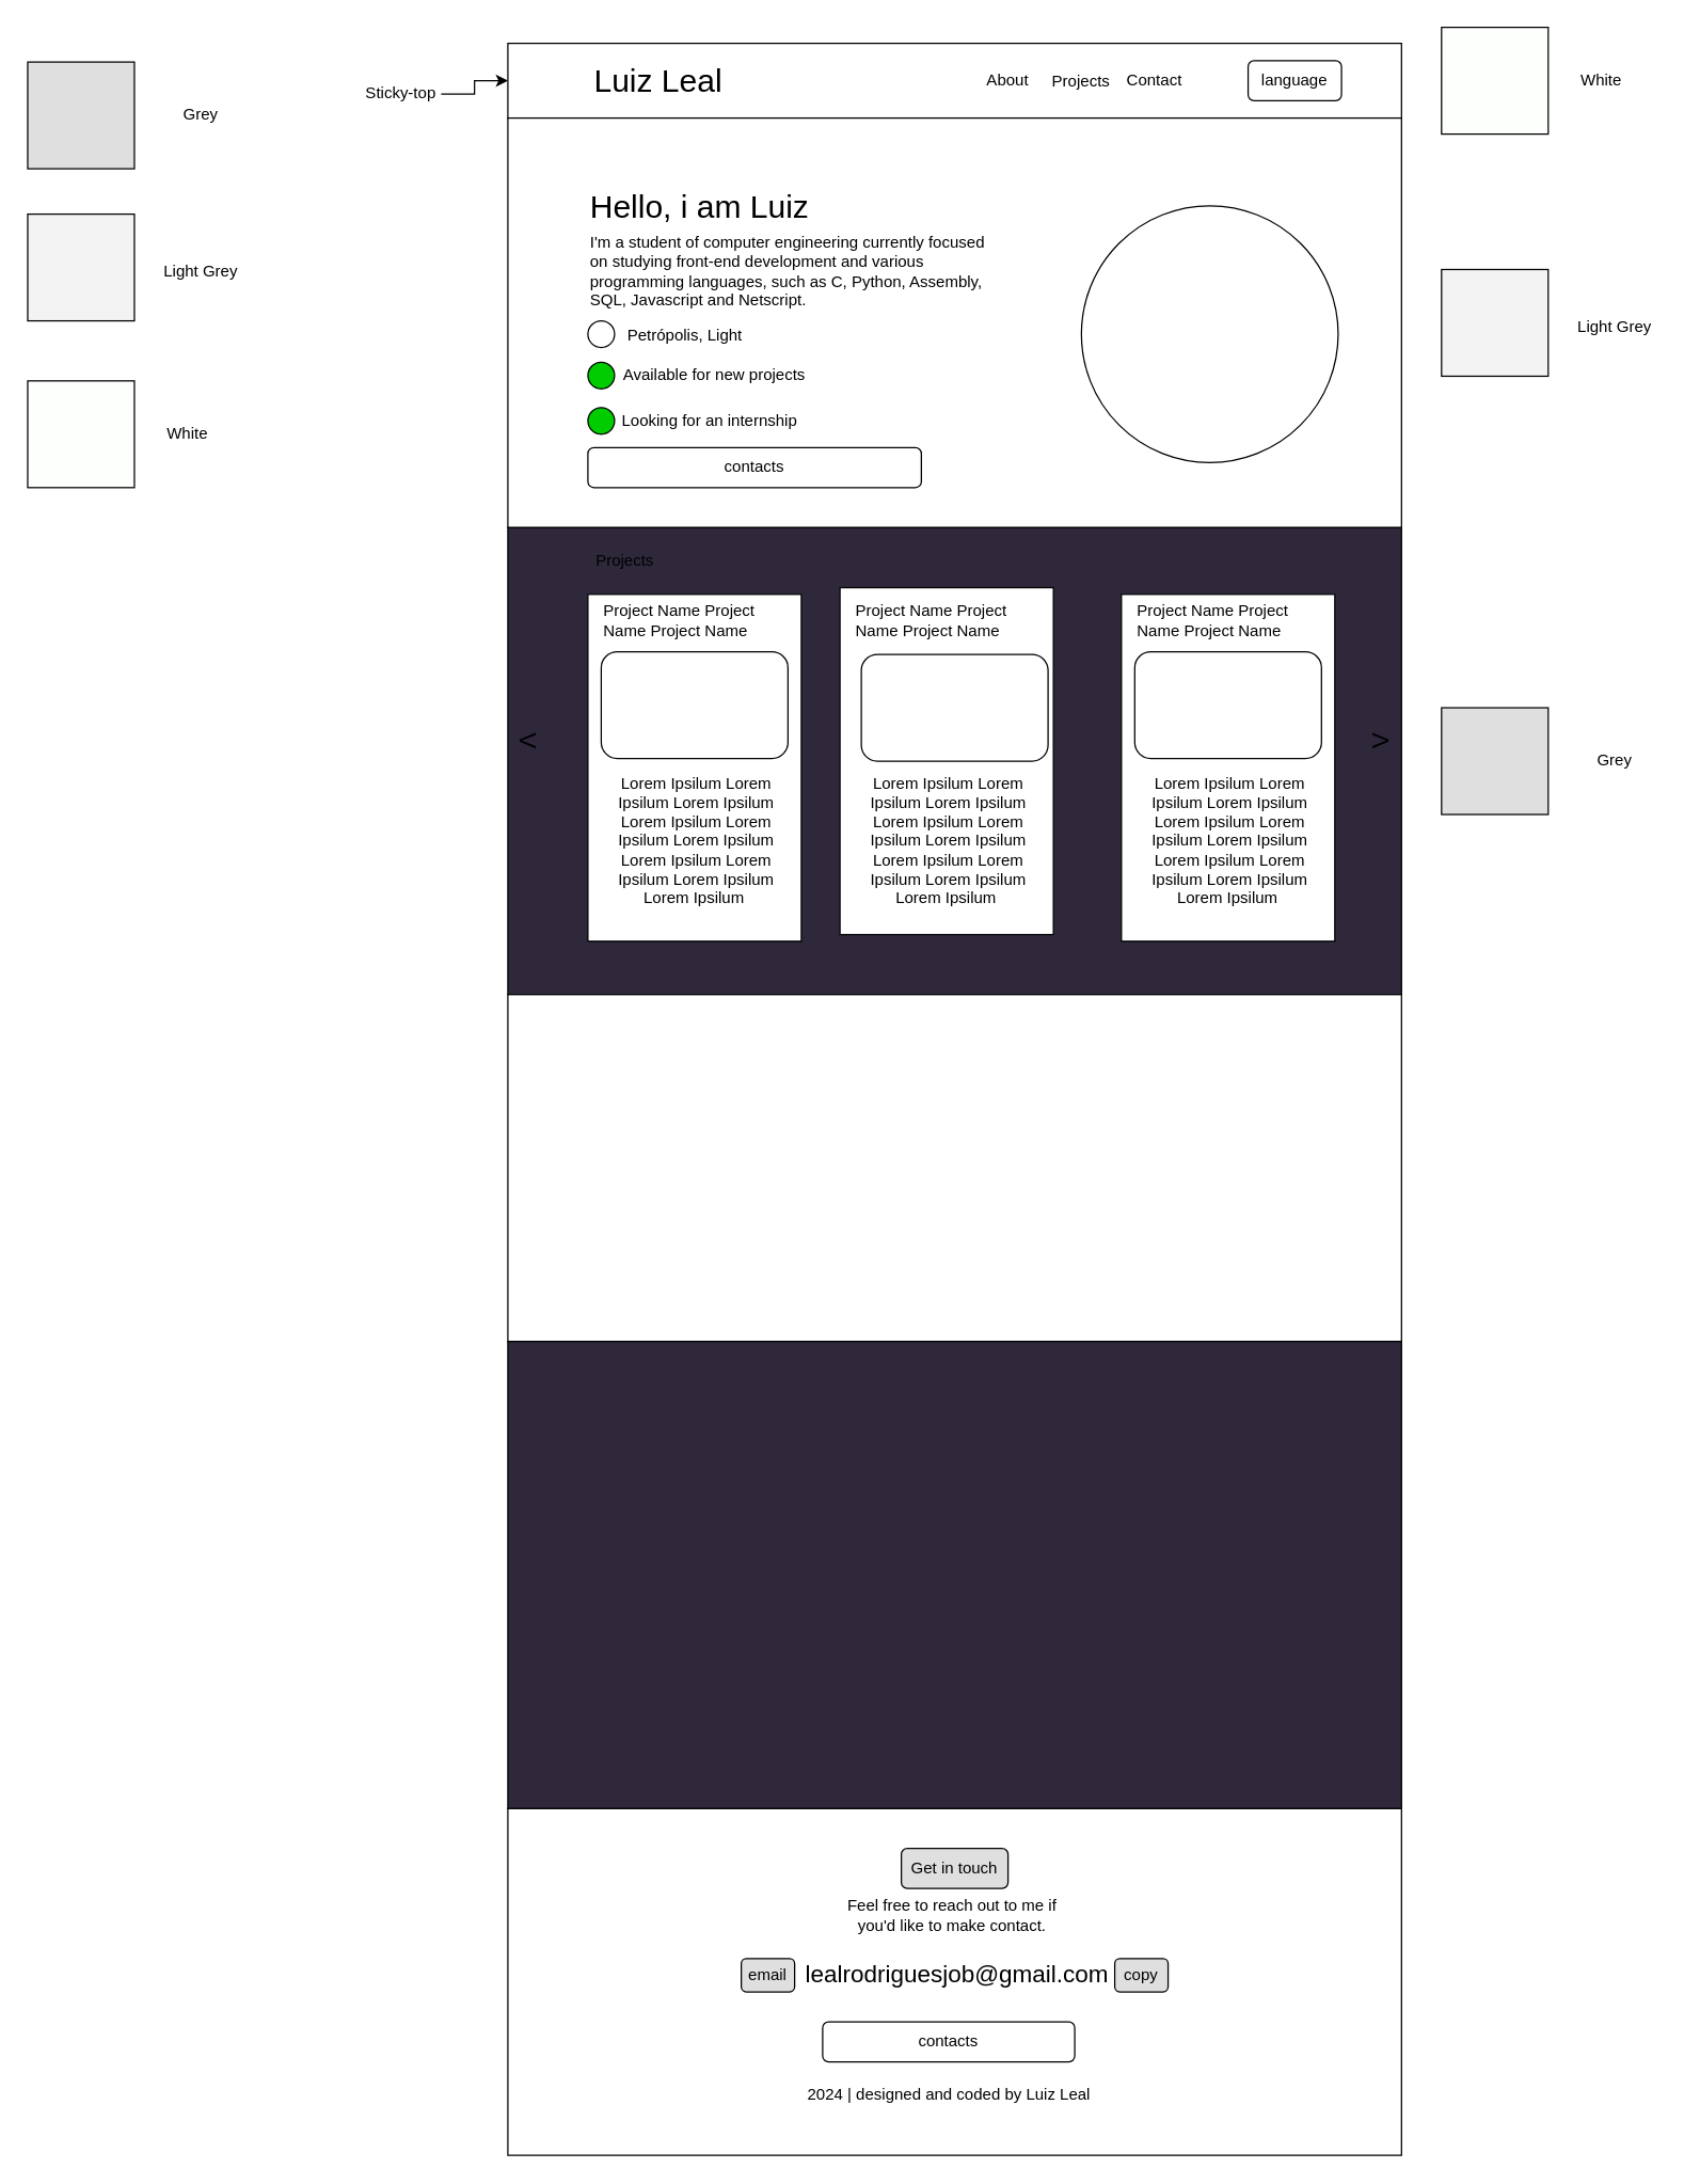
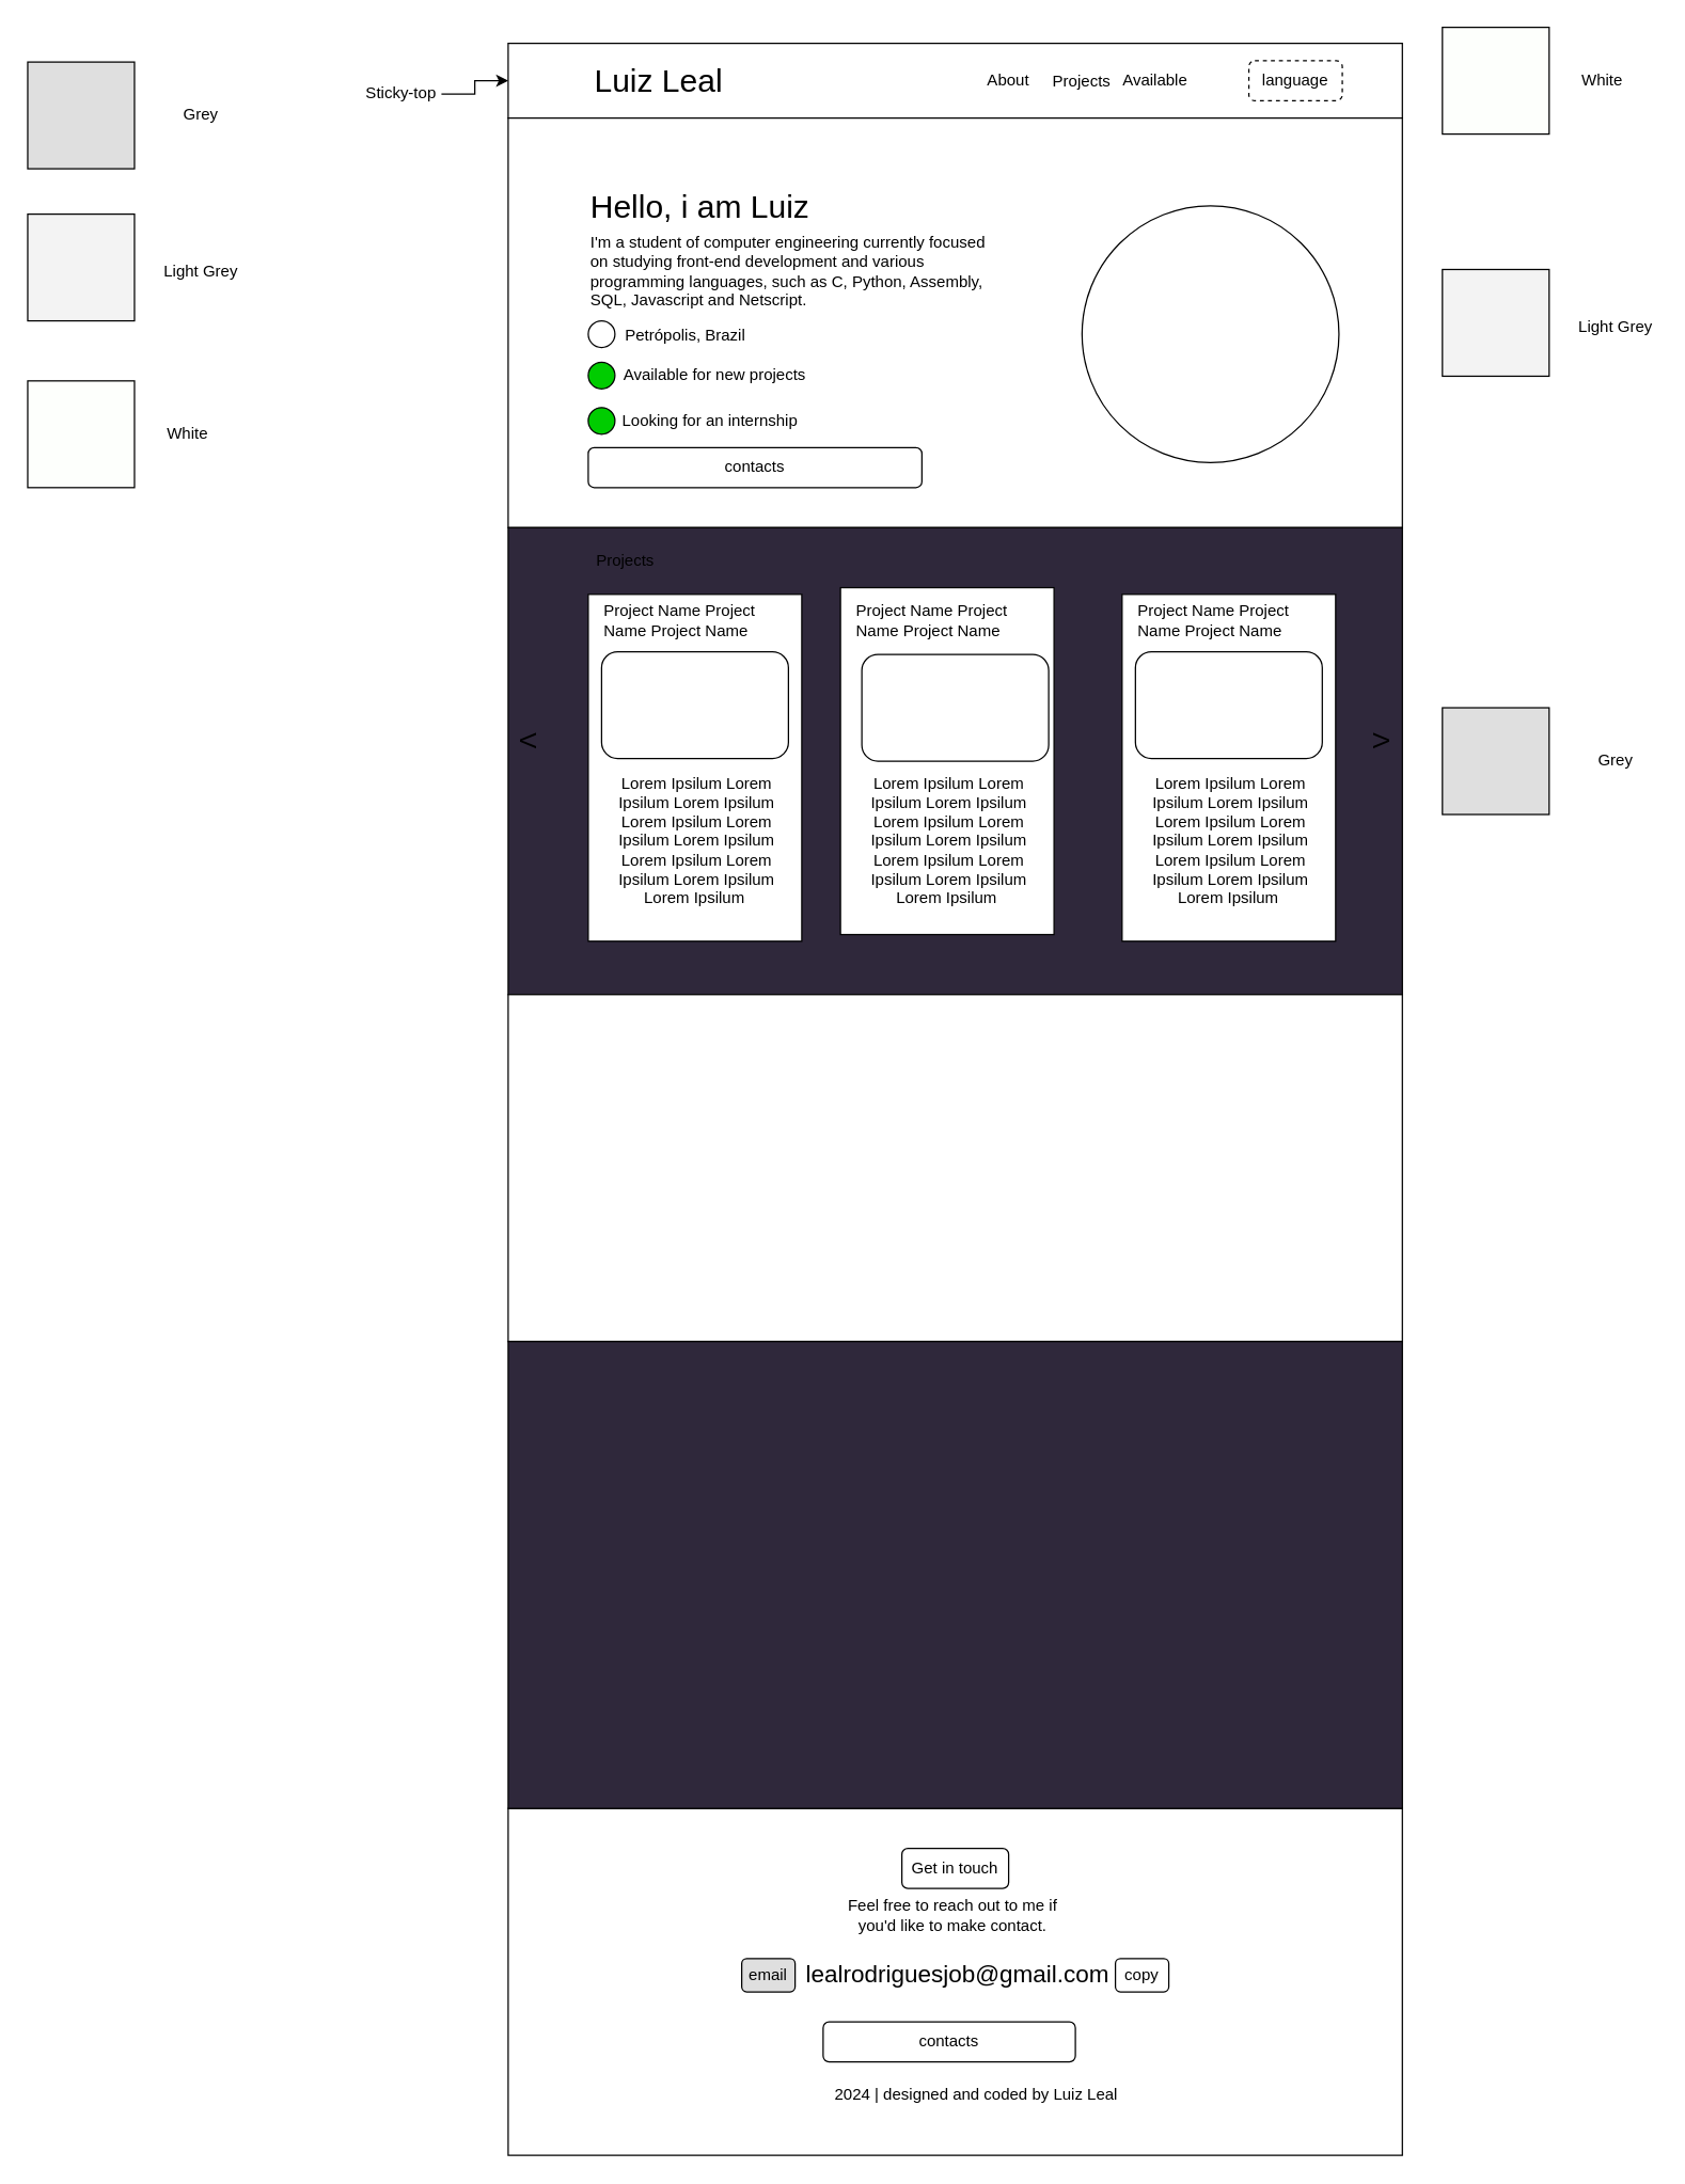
- <mxCell id="6" value="Contact" style="text;html=1;align=center;verticalAlign=middle;whiteSpace=wrap;rounded=0;" parent="1" vertex="1"><mxGeometry x="835" y="40" width="60" height="40" as="geometry" /></mxCell>
+ <mxCell id="6" value="Available" style="text;html=1;align=center;verticalAlign=middle;whiteSpace=wrap;rounded=0;" parent="1" vertex="1"><mxGeometry x="835" y="40" width="60" height="40" as="geometry" /></mxCell>
- <mxCell id="10" value="language" style="rounded=1;whiteSpace=wrap;html=1;" parent="1" vertex="1"><mxGeometry x="935" y="45" width="70" height="30" as="geometry" /></mxCell>
+ <mxCell id="10" value="language" style="rounded=1;whiteSpace=wrap;html=1;dashed=1;" parent="1" vertex="1"><mxGeometry x="935" y="45" width="70" height="30" as="geometry" /></mxCell>
- <mxCell id="17" value="Petrópolis, Light" style="text;html=1;align=center;verticalAlign=middle;whiteSpace=wrap;rounded=0;" parent="1" vertex="1"><mxGeometry x="453" y="236" width="120" height="30" as="geometry" /></mxCell>
+ <mxCell id="17" value="Petrópolis, Brazil" style="text;html=1;align=center;verticalAlign=middle;whiteSpace=wrap;rounded=0;" parent="1" vertex="1"><mxGeometry x="453" y="236" width="120" height="30" as="geometry" /></mxCell>
- <mxCell id="38" value="Get in touch" style="rounded=1;whiteSpace=wrap;html=1;fillColor=#dfdfdf;" parent="1" vertex="1"><mxGeometry x="675" y="1385" width="80" height="30" as="geometry" /></mxCell>
+ <mxCell id="38" value="Get in touch" style="rounded=1;whiteSpace=wrap;html=1;" parent="1" vertex="1"><mxGeometry x="675" y="1385" width="80" height="30" as="geometry" /></mxCell>
- <mxCell id="42" value="copy" style="rounded=1;whiteSpace=wrap;html=1;fillColor=#dfdfdf;" parent="1" vertex="1"><mxGeometry x="835" y="1467.5" width="40" height="25" as="geometry" /></mxCell>
+ <mxCell id="42" value="copy" style="rounded=1;whiteSpace=wrap;html=1;" parent="1" vertex="1"><mxGeometry x="835" y="1467.5" width="40" height="25" as="geometry" /></mxCell>
- <mxCell id="44" value="2024 | designed and coded by Luiz Leal" style="text;html=1;align=center;verticalAlign=middle;whiteSpace=wrap;rounded=0;" parent="1" vertex="1"><mxGeometry x="595.5" y="1555" width="230" height="30" as="geometry" /></mxCell>
+ <mxCell id="44" value="2024 | designed and coded by Luiz Leal" style="text;html=1;align=center;verticalAlign=middle;whiteSpace=wrap;rounded=0;" parent="1" vertex="1"><mxGeometry x="615.5" y="1555" width="230" height="30" as="geometry" /></mxCell>
